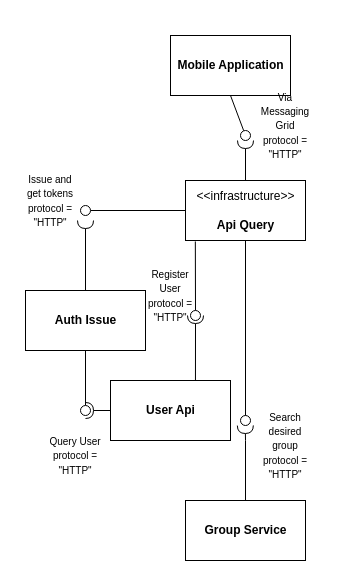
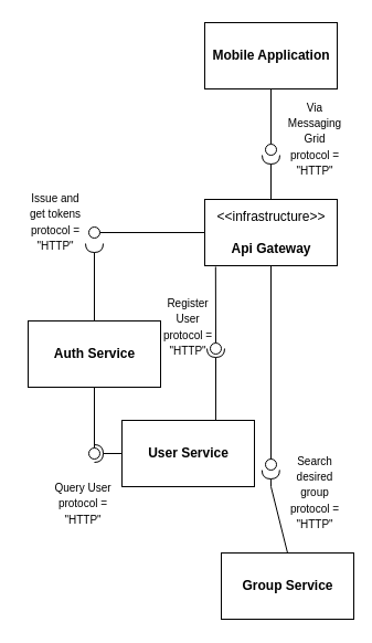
- <mxCell id="2" value="&lt;br&gt;&lt;b&gt;Mobile Application&lt;br&gt;&lt;br&gt;&lt;/b&gt;" style="html=1;align=center;verticalAlign=middle;dashed=0;" vertex="1" parent="1"><mxGeometry x="170" y="35" width="120" height="60" as="geometry" /></mxCell>
+ <mxCell id="2" value="&lt;br&gt;&lt;b&gt;Mobile Application&lt;br&gt;&lt;br&gt;&lt;/b&gt;" style="html=1;align=center;verticalAlign=middle;dashed=0;" vertex="1" parent="1"><mxGeometry x="185" y="20" width="120" height="60" as="geometry" /></mxCell>
- <mxCell id="3" value="&amp;lt;&amp;lt;infrastructure&amp;gt;&amp;gt;&lt;br&gt;&lt;br&gt;&lt;b&gt;Api Query&lt;/b&gt;" style="html=1;align=center;verticalAlign=middle;dashed=0;" vertex="1" parent="1"><mxGeometry x="185" y="180" width="120" height="60" as="geometry" /></mxCell>
+ <mxCell id="3" value="&amp;lt;&amp;lt;infrastructure&amp;gt;&amp;gt;&lt;br&gt;&lt;br&gt;&lt;b&gt;Api Gateway&lt;/b&gt;" style="html=1;align=center;verticalAlign=middle;dashed=0;" vertex="1" parent="1"><mxGeometry x="185" y="180" width="120" height="60" as="geometry" /></mxCell>
- <mxCell id="8" value="&lt;br&gt;&lt;b&gt;Auth Issue&lt;br&gt;&lt;br&gt;&lt;/b&gt;" style="html=1;align=center;verticalAlign=middle;dashed=0;" vertex="1" parent="1"><mxGeometry x="25" y="290" width="120" height="60" as="geometry" /></mxCell>
+ <mxCell id="8" value="&lt;br&gt;&lt;b&gt;Auth Service&lt;br&gt;&lt;br&gt;&lt;/b&gt;" style="html=1;align=center;verticalAlign=middle;dashed=0;" vertex="1" parent="1"><mxGeometry x="25" y="290" width="120" height="60" as="geometry" /></mxCell>
- <mxCell id="13" value="&lt;br&gt;&lt;b&gt;User Api&lt;br&gt;&lt;br&gt;&lt;/b&gt;" style="html=1;align=center;verticalAlign=middle;dashed=0;" vertex="1" parent="1"><mxGeometry x="110" y="380" width="120" height="60" as="geometry" /></mxCell>
+ <mxCell id="13" value="&lt;br&gt;&lt;b&gt;User Service&lt;br&gt;&lt;br&gt;&lt;/b&gt;" style="html=1;align=center;verticalAlign=middle;dashed=0;" vertex="1" parent="1"><mxGeometry x="110" y="380" width="120" height="60" as="geometry" /></mxCell>
- <mxCell id="22" value="&lt;b&gt;Group Service&lt;br&gt;&lt;/b&gt;" style="html=1;align=center;verticalAlign=middle;dashed=0;" vertex="1" parent="1"><mxGeometry x="185" y="500" width="120" height="60" as="geometry" /></mxCell>
+ <mxCell id="22" value="&lt;b&gt;Group Service&lt;br&gt;&lt;/b&gt;" style="html=1;align=center;verticalAlign=middle;dashed=0;" vertex="1" parent="1"><mxGeometry x="200" y="500" width="120" height="60" as="geometry" /></mxCell>
